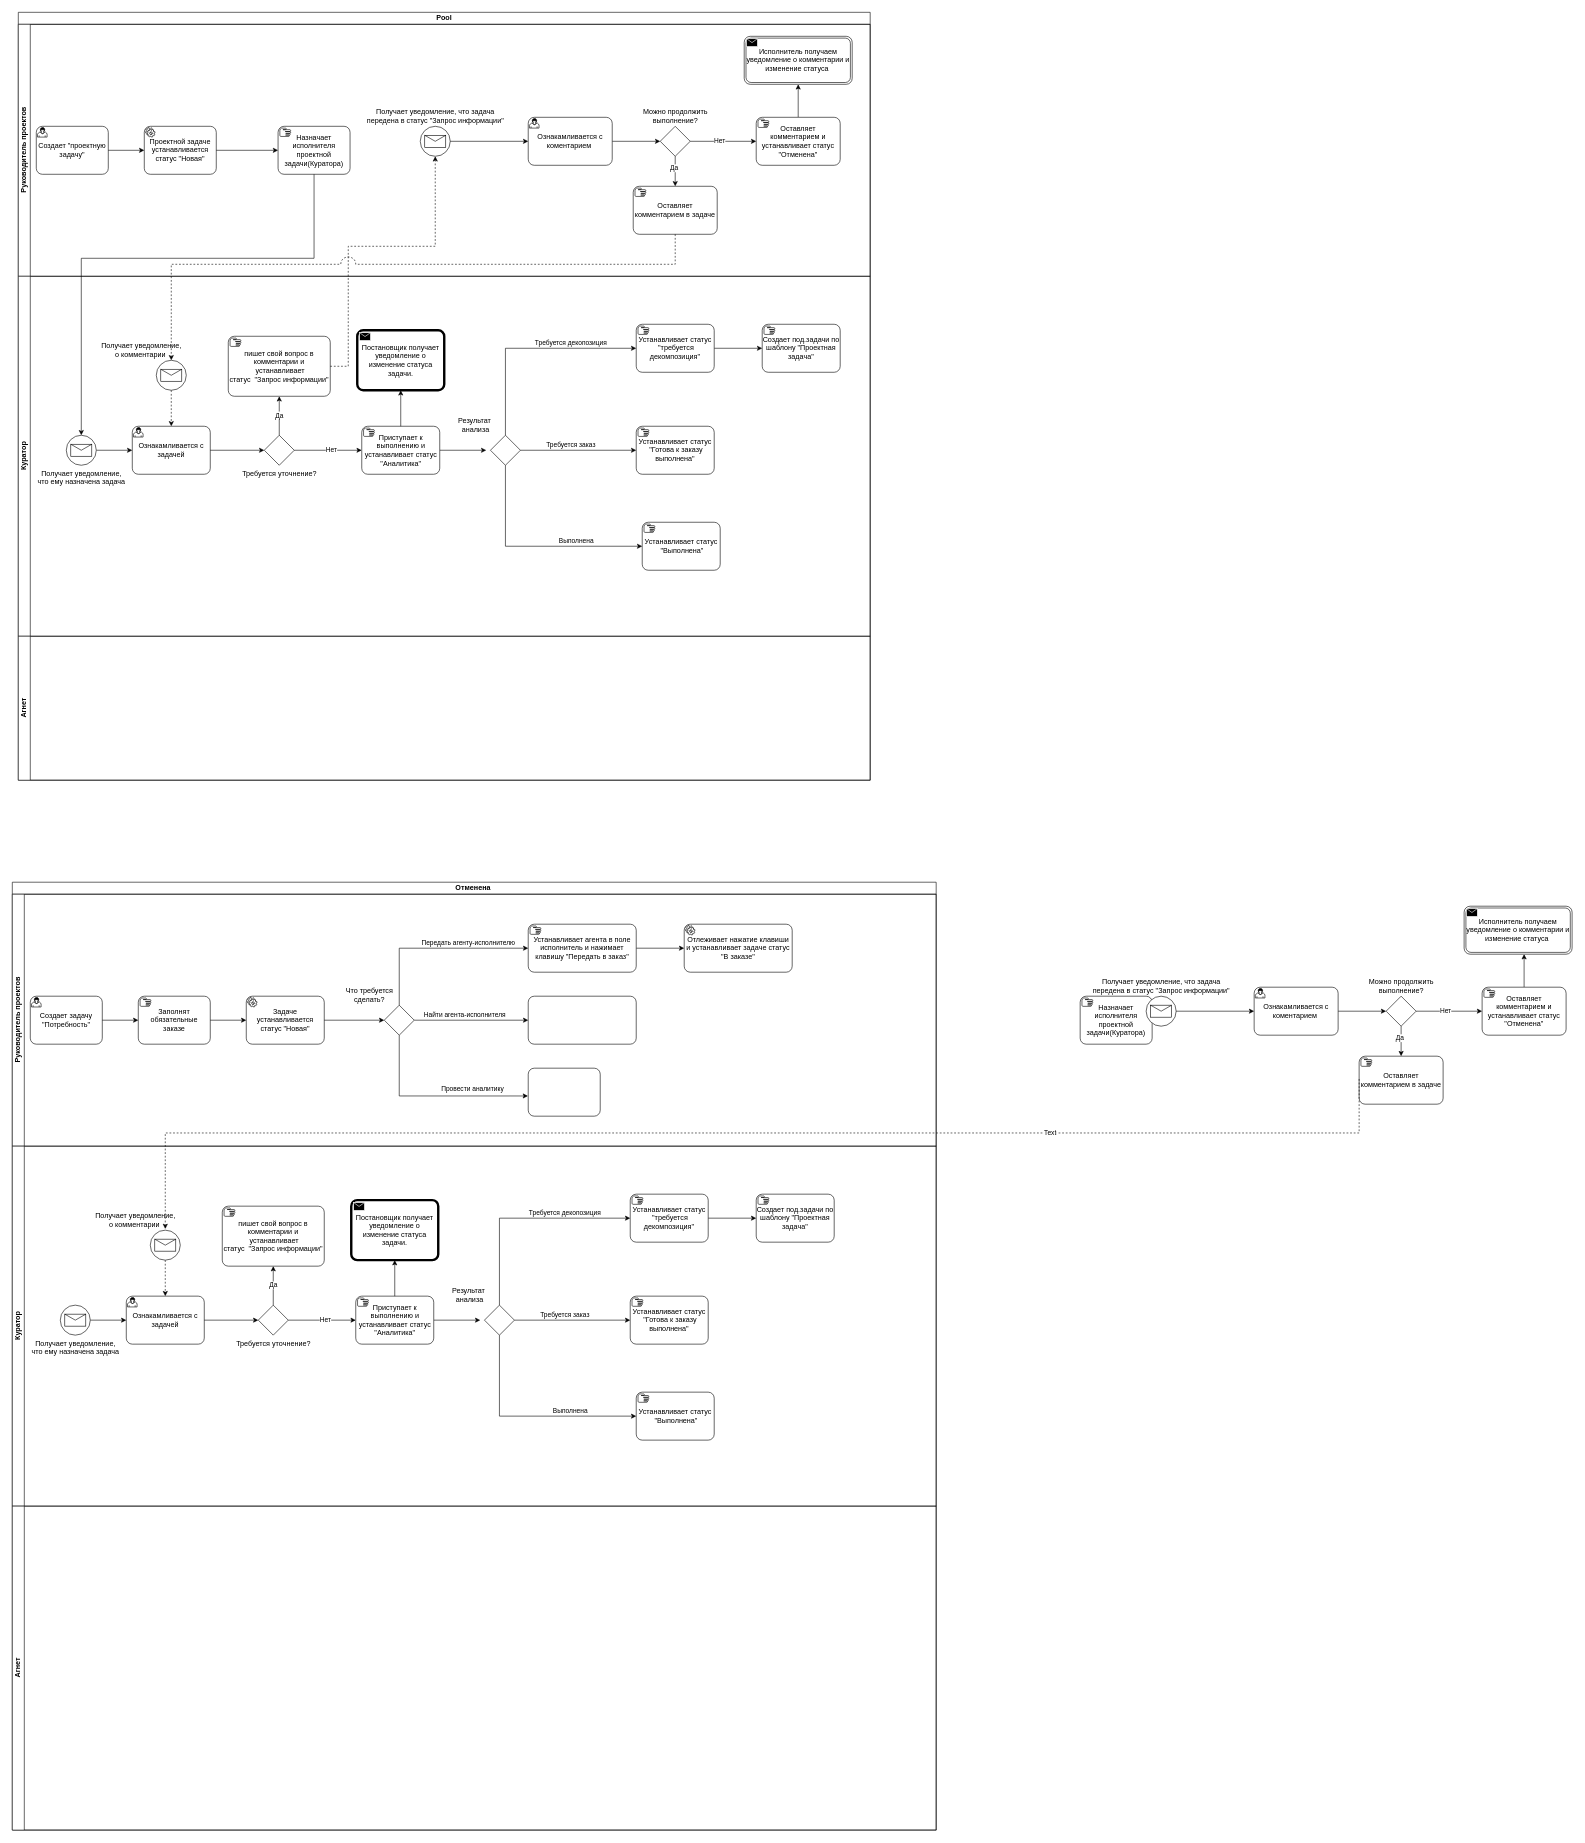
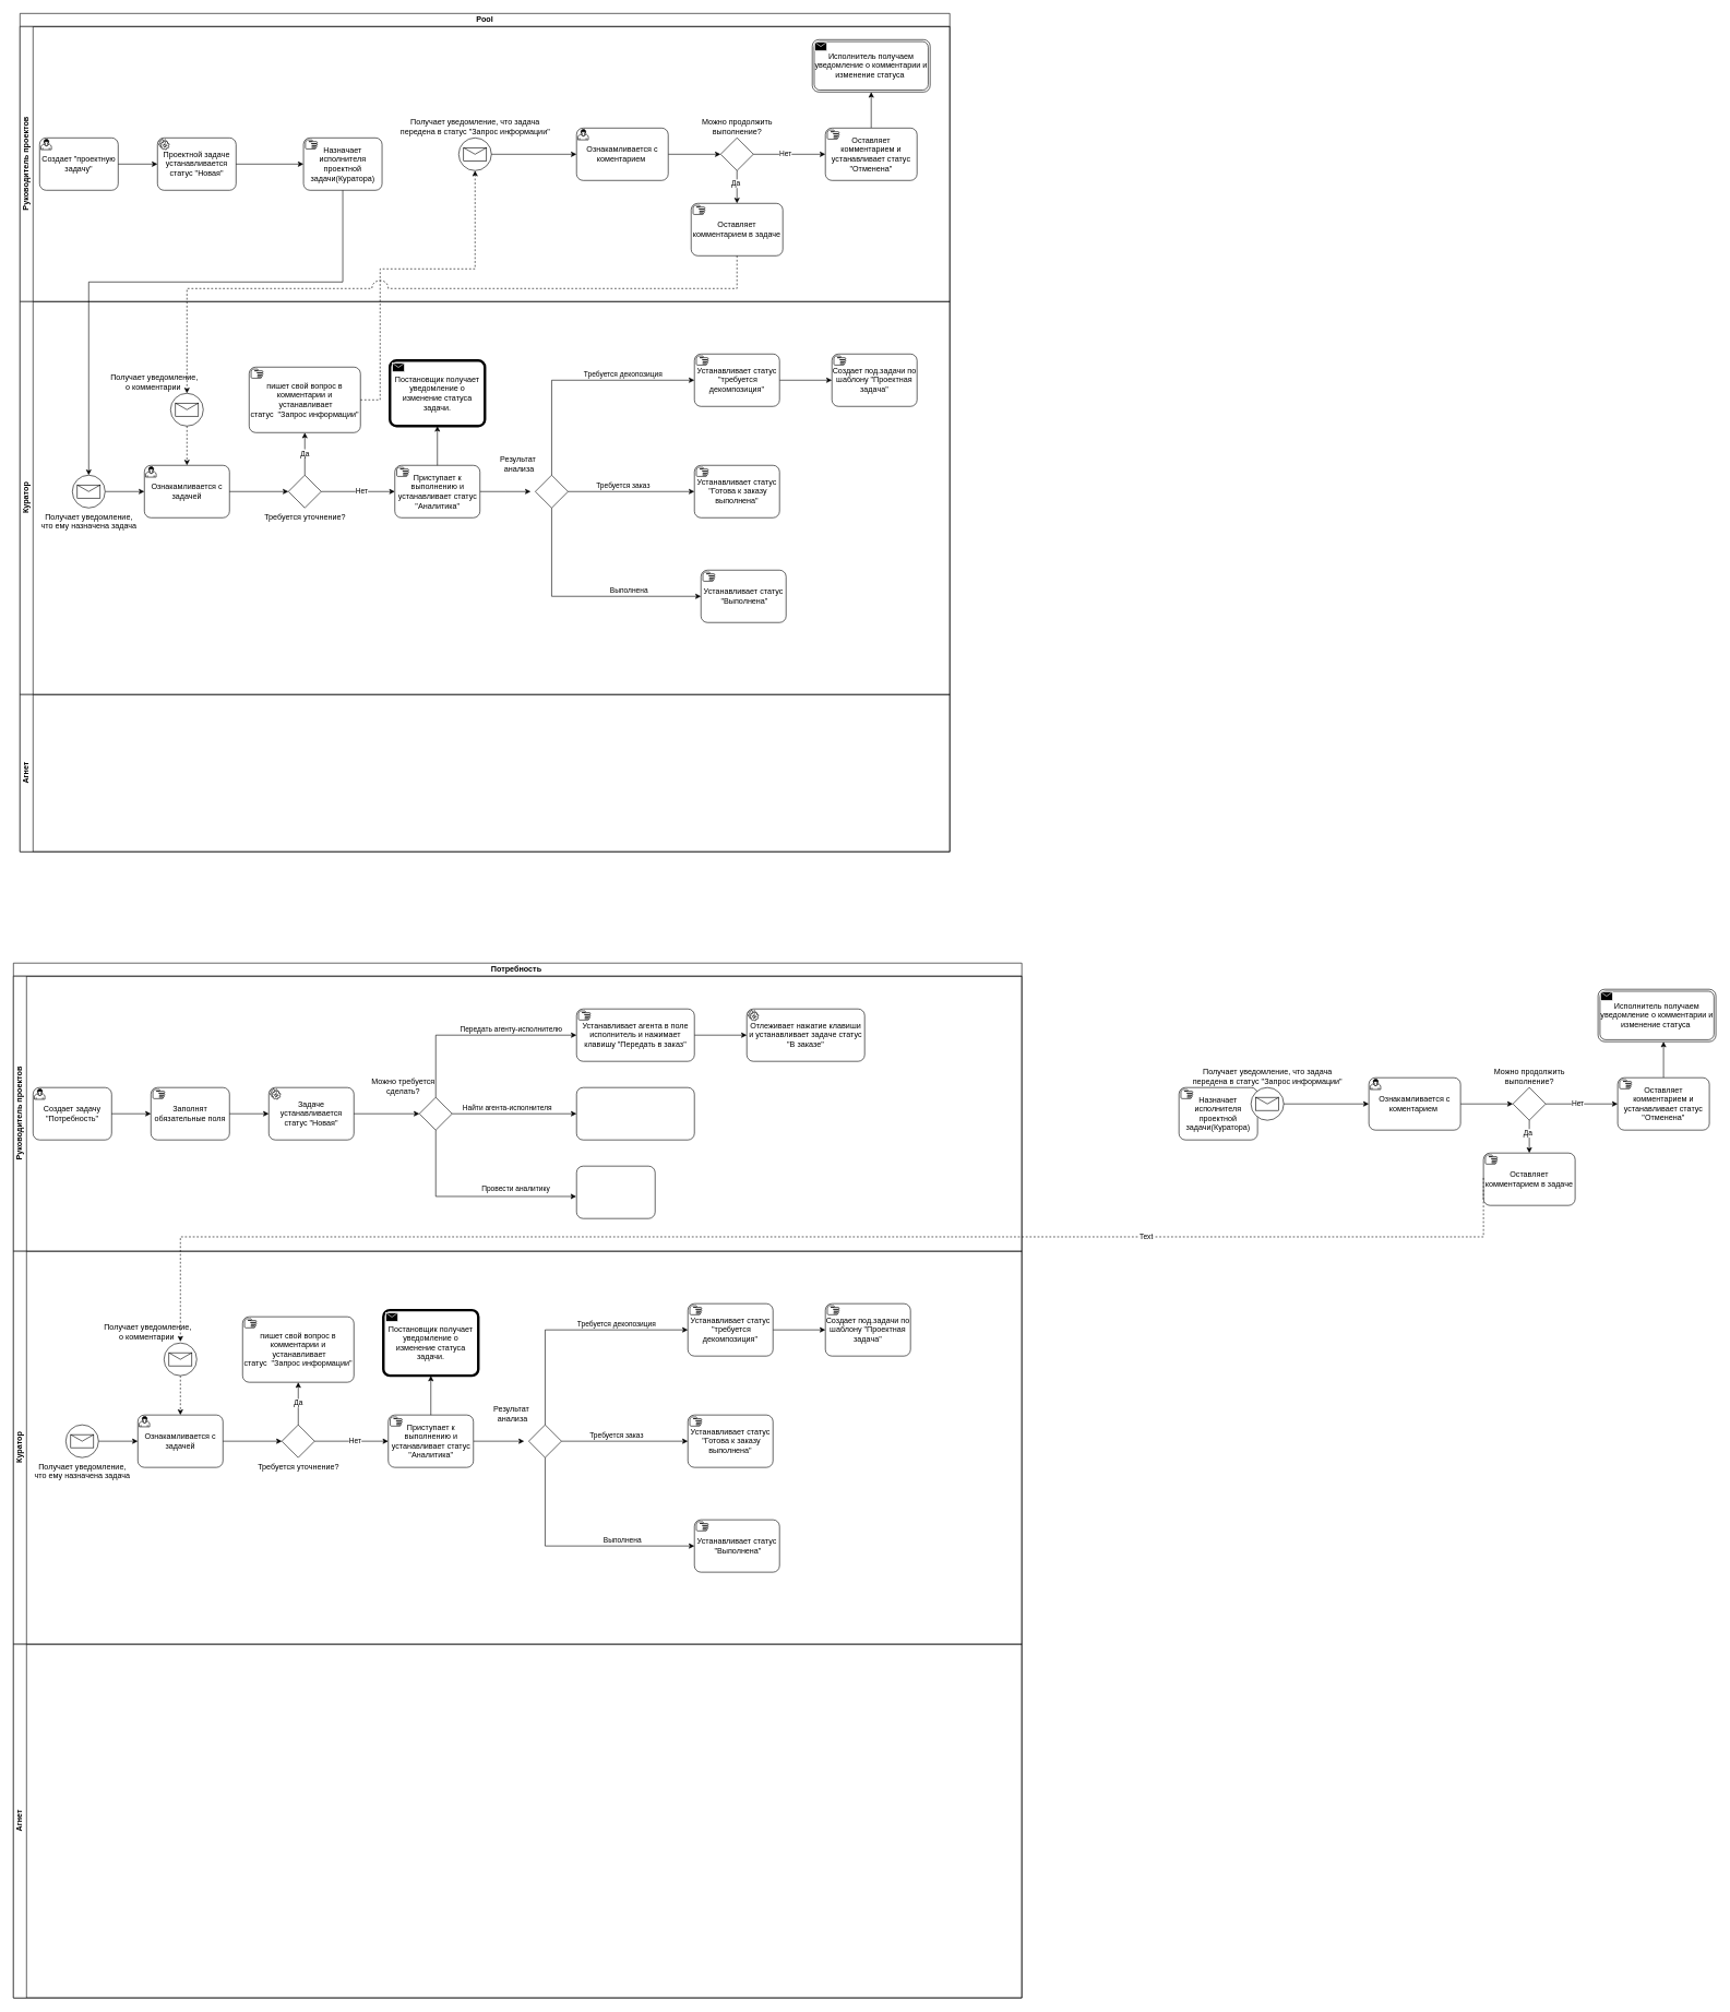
- <mxCell id="53" value="Отменена&amp;nbsp;" style="swimlane;html=1;childLayout=stackLayout;resizeParent=1;resizeParentMax=0;horizontal=1;startSize=20;horizontalStack=0;whiteSpace=wrap;" vertex="1" parent="1"><mxGeometry x="20" y="1470" width="1540" height="1580" as="geometry" /></mxCell>
+ <mxCell id="53" value="Потребность&amp;nbsp;" style="swimlane;html=1;childLayout=stackLayout;resizeParent=1;resizeParentMax=0;horizontal=1;startSize=20;horizontalStack=0;whiteSpace=wrap;" vertex="1" parent="1"><mxGeometry x="20" y="1470" width="1540" height="1580" as="geometry" /></mxCell>
- <mxCell id="72" value="Что требуется &lt;br&gt;сделать?" style="points=[[0.25,0.25,0],[0.5,0,0],[0.75,0.25,0],[1,0.5,0],[0.75,0.75,0],[0.5,1,0],[0.25,0.75,0],[0,0.5,0]];shape=mxgraph.bpmn.gateway2;html=1;verticalLabelPosition=top;labelBackgroundColor=#ffffff;verticalAlign=bottom;align=center;perimeter=rhombusPerimeter;outlineConnect=0;outline=none;symbol=none;labelPosition=left;" vertex="1" parent="54"><mxGeometry x="620" y="185" width="50" height="50" as="geometry" /></mxCell>
+ <mxCell id="72" value="Можно требуется &lt;br&gt;сделать?" style="points=[[0.25,0.25,0],[0.5,0,0],[0.75,0.25,0],[1,0.5,0],[0.75,0.75,0],[0.5,1,0],[0.25,0.75,0],[0,0.5,0]];shape=mxgraph.bpmn.gateway2;html=1;verticalLabelPosition=top;labelBackgroundColor=#ffffff;verticalAlign=bottom;align=center;perimeter=rhombusPerimeter;outlineConnect=0;outline=none;symbol=none;labelPosition=left;" vertex="1" parent="54"><mxGeometry x="620" y="185" width="50" height="50" as="geometry" /></mxCell>
- <mxCell id="69" value="Заполнят обязательные заказе" style="points=[[0.25,0,0],[0.5,0,0],[0.75,0,0],[1,0.25,0],[1,0.5,0],[1,0.75,0],[0.75,1,0],[0.5,1,0],[0.25,1,0],[0,0.75,0],[0,0.5,0],[0,0.25,0]];shape=mxgraph.bpmn.task;whiteSpace=wrap;rectStyle=rounded;size=10;html=1;container=1;expand=0;collapsible=0;taskMarker=manual;bpmnShapeType=task;" vertex="1" parent="54"><mxGeometry x="210" y="170" width="120" height="80" as="geometry" /></mxCell>
+ <mxCell id="69" value="Заполнят обязательные поля" style="points=[[0.25,0,0],[0.5,0,0],[0.75,0,0],[1,0.25,0],[1,0.5,0],[1,0.75,0],[0.75,1,0],[0.5,1,0],[0.25,1,0],[0,0.75,0],[0,0.5,0],[0,0.25,0]];shape=mxgraph.bpmn.task;whiteSpace=wrap;rectStyle=rounded;size=10;html=1;container=1;expand=0;collapsible=0;taskMarker=manual;bpmnShapeType=task;" vertex="1" parent="54"><mxGeometry x="210" y="170" width="120" height="80" as="geometry" /></mxCell>
